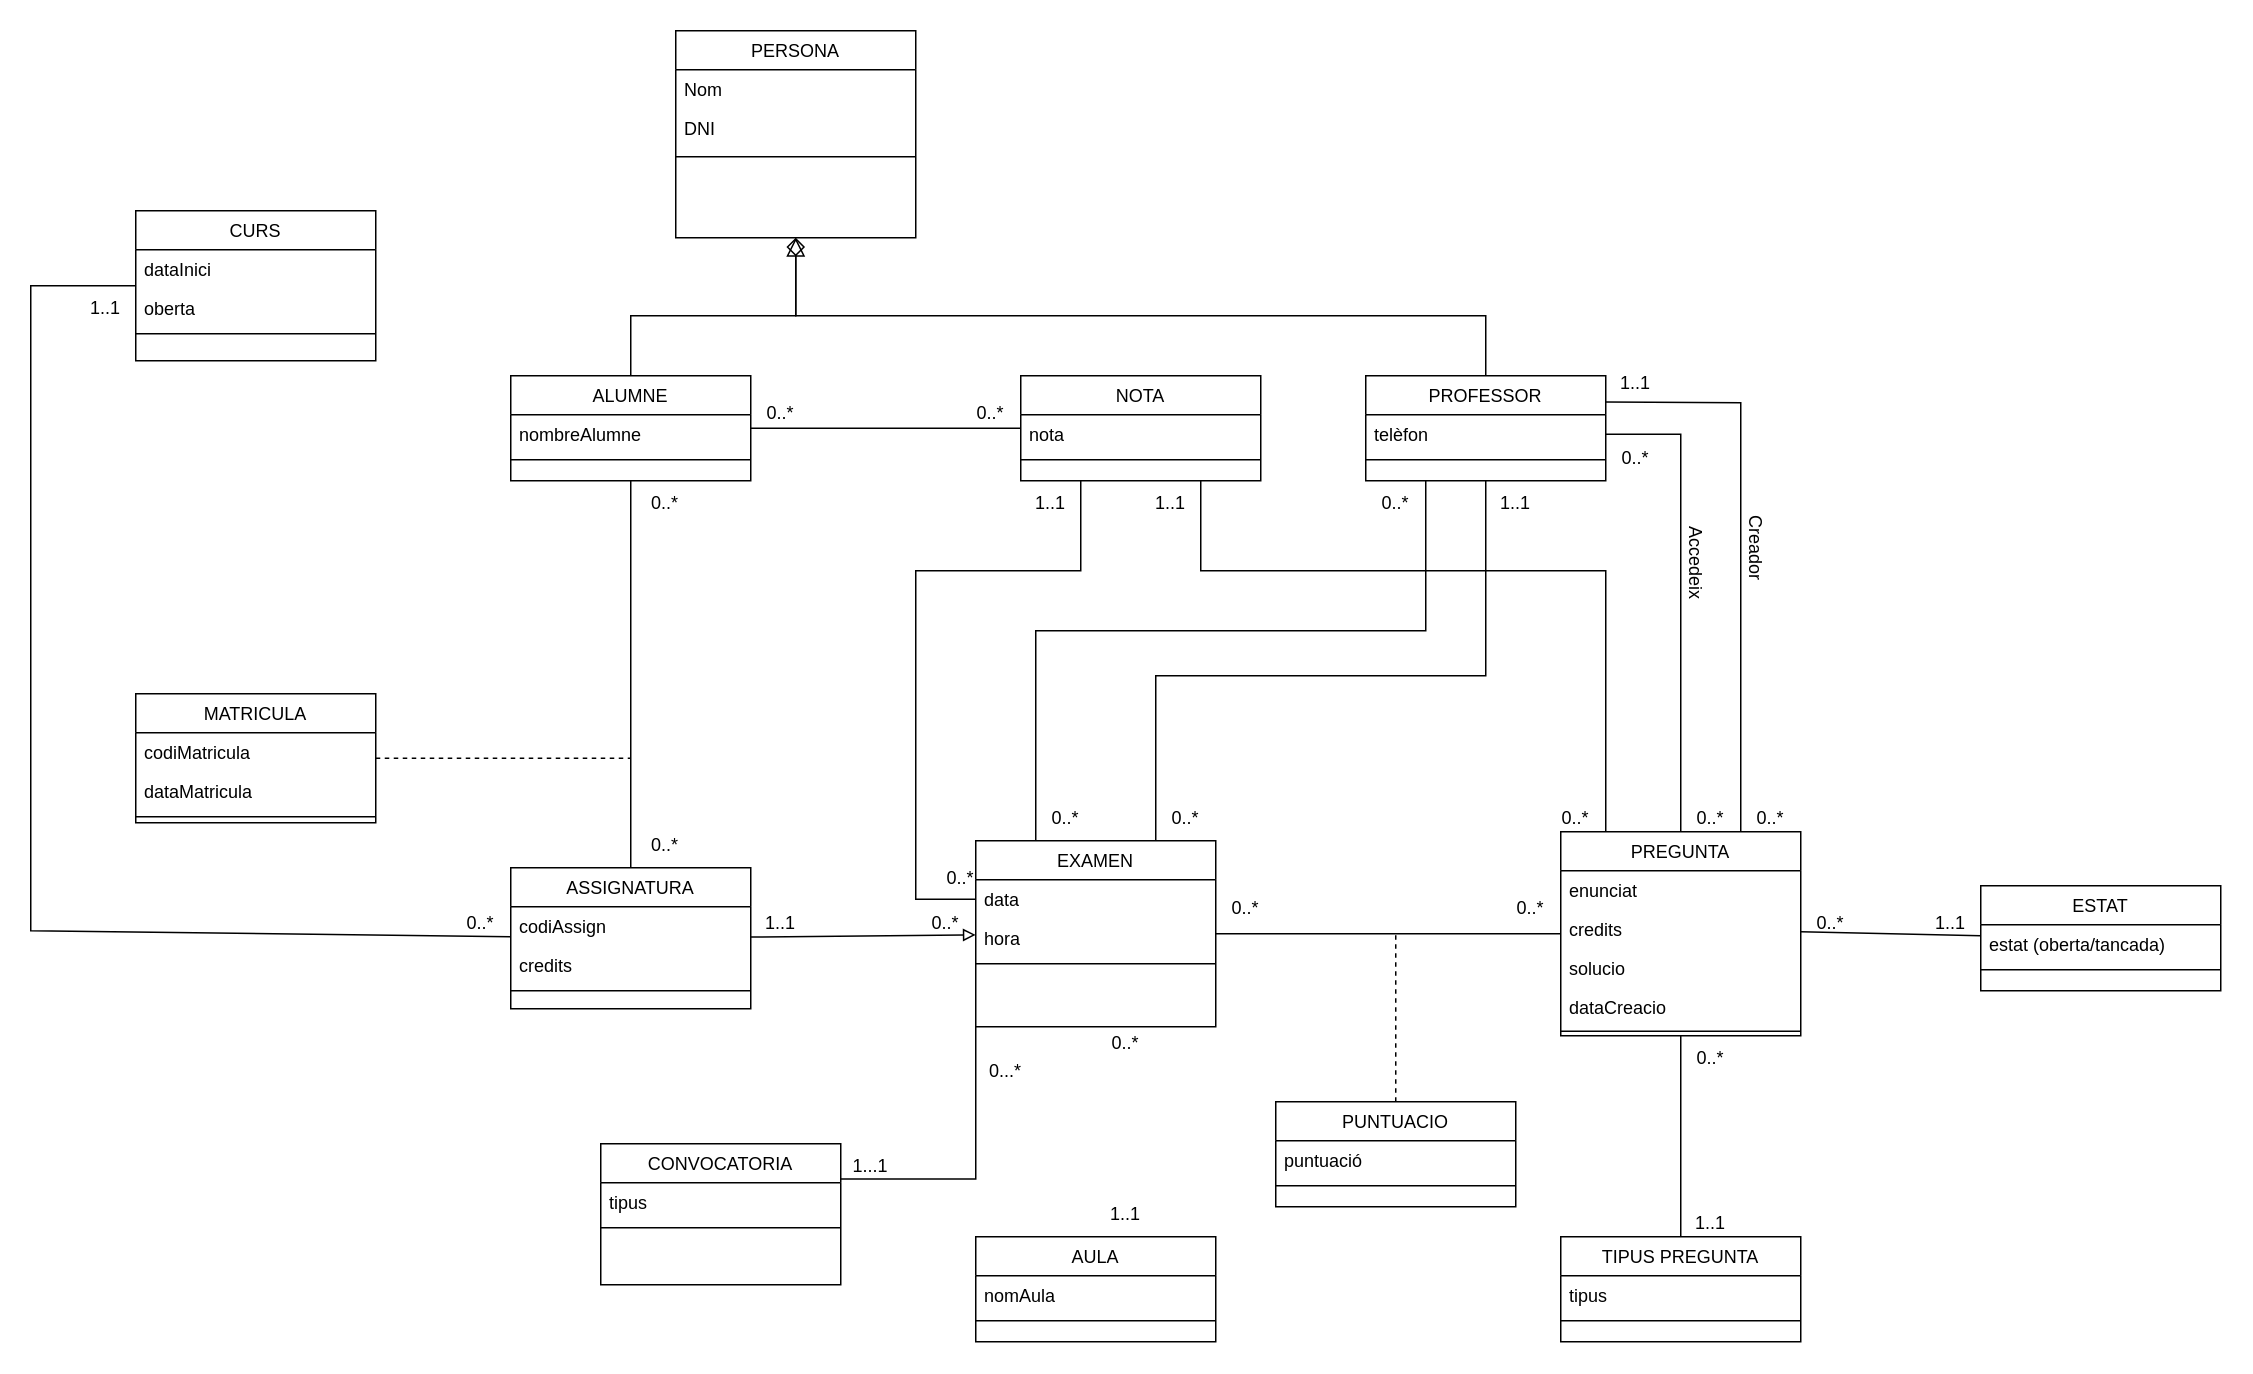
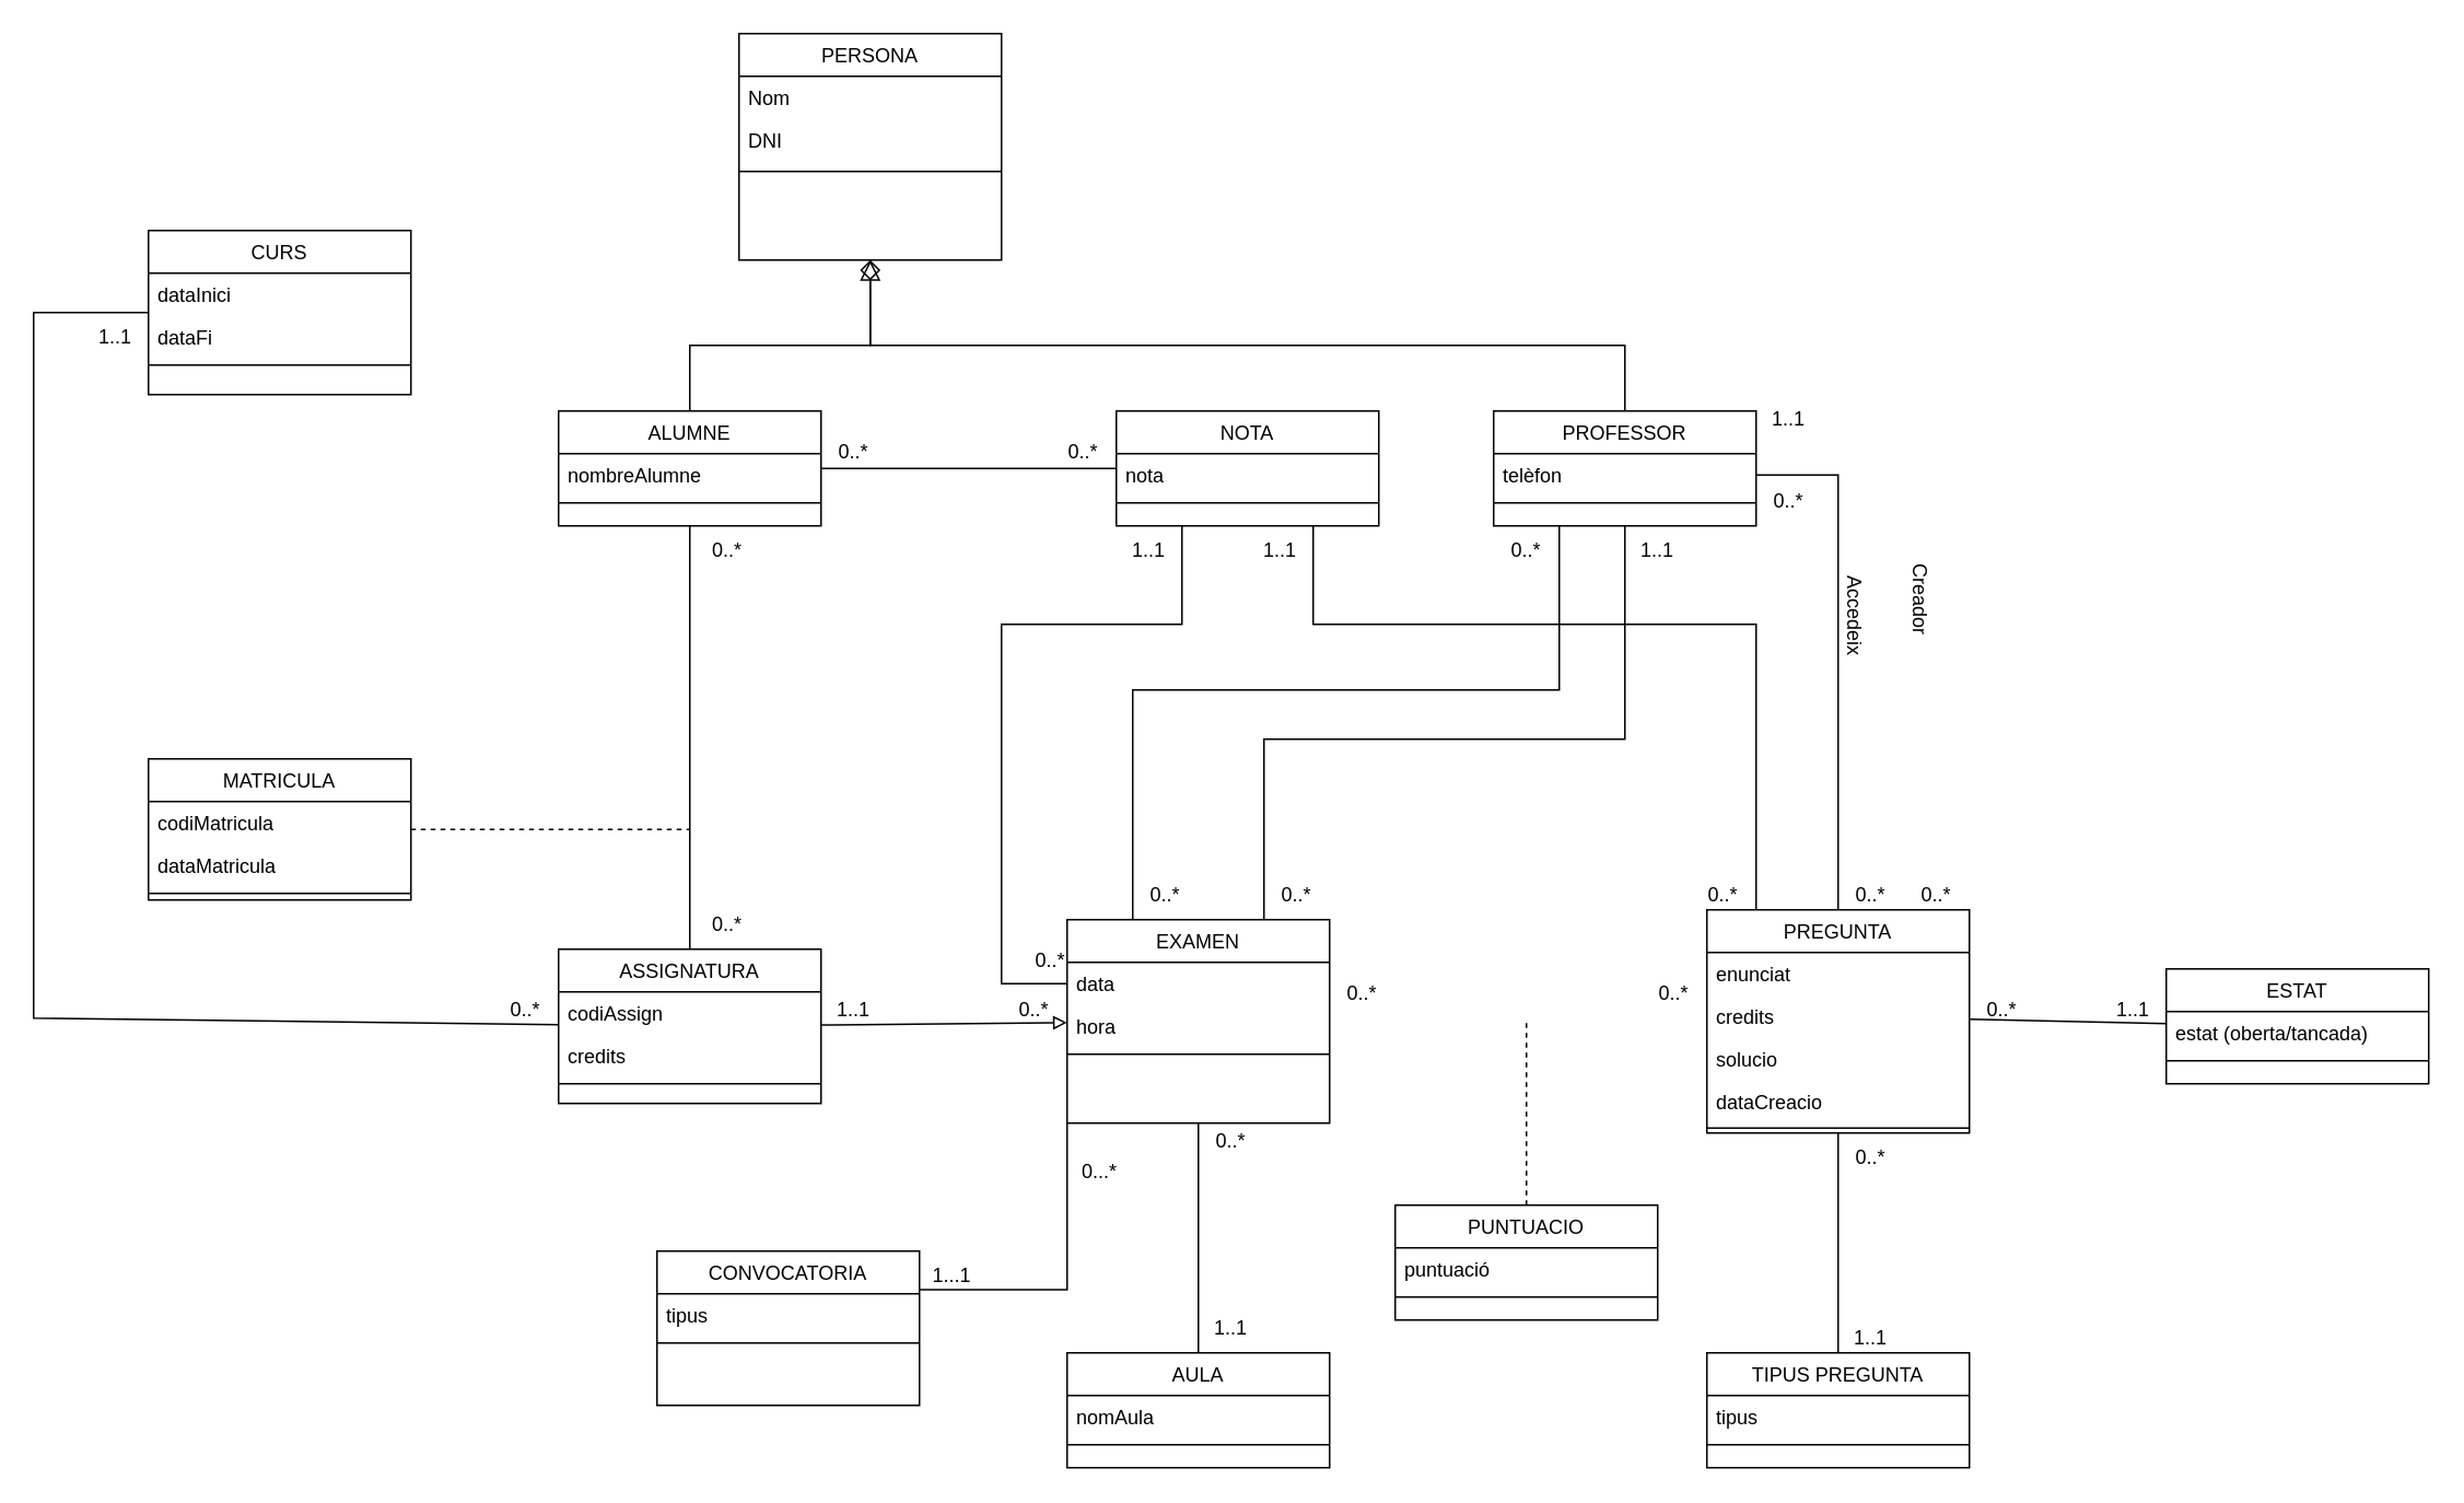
- <mxCell id="51" value="oberta" style="text;strokeColor=none;fillColor=none;align=left;verticalAlign=top;spacingLeft=4;spacingRight=4;overflow=hidden;rotatable=0;points=[[0,0.5],[1,0.5]];portConstraint=eastwest;" vertex="1" parent="49"><mxGeometry y="52" width="160" height="26" as="geometry" /></mxCell>
+ <mxCell id="51" value="dataFi" style="text;strokeColor=none;fillColor=none;align=left;verticalAlign=top;spacingLeft=4;spacingRight=4;overflow=hidden;rotatable=0;points=[[0,0.5],[1,0.5]];portConstraint=eastwest;" vertex="1" parent="49"><mxGeometry y="52" width="160" height="26" as="geometry" /></mxCell>
- <mxCell id="11" style="edgeStyle=none;rounded=0;orthogonalLoop=1;jettySize=auto;html=1;entryX=0.75;entryY=0;entryDx=0;entryDy=0;shadow=0;fontSize=12;endArrow=none;endFill=0;exitX=1;exitY=0.25;exitDx=0;exitDy=0;" edge="1" parent="1" source="14" target="33"><mxGeometry relative="1" as="geometry"><Array as="points"><mxPoint x="1160" y="268" /></Array></mxGeometry></mxCell>
- <mxCell id="26" style="edgeStyle=none;rounded=0;orthogonalLoop=1;jettySize=auto;html=1;shadow=0;fontSize=12;endArrow=none;endFill=0;" edge="1" parent="1" source="28" target="33"><mxGeometry relative="1" as="geometry" /></mxCell>
+ <mxCell id="25" style="rounded=0;orthogonalLoop=1;jettySize=auto;html=1;entryX=0.5;entryY=0;entryDx=0;entryDy=0;endArrow=none;endFill=0;" edge="1" parent="1" source="28" target="39"><mxGeometry relative="1" as="geometry" /></mxCell>
